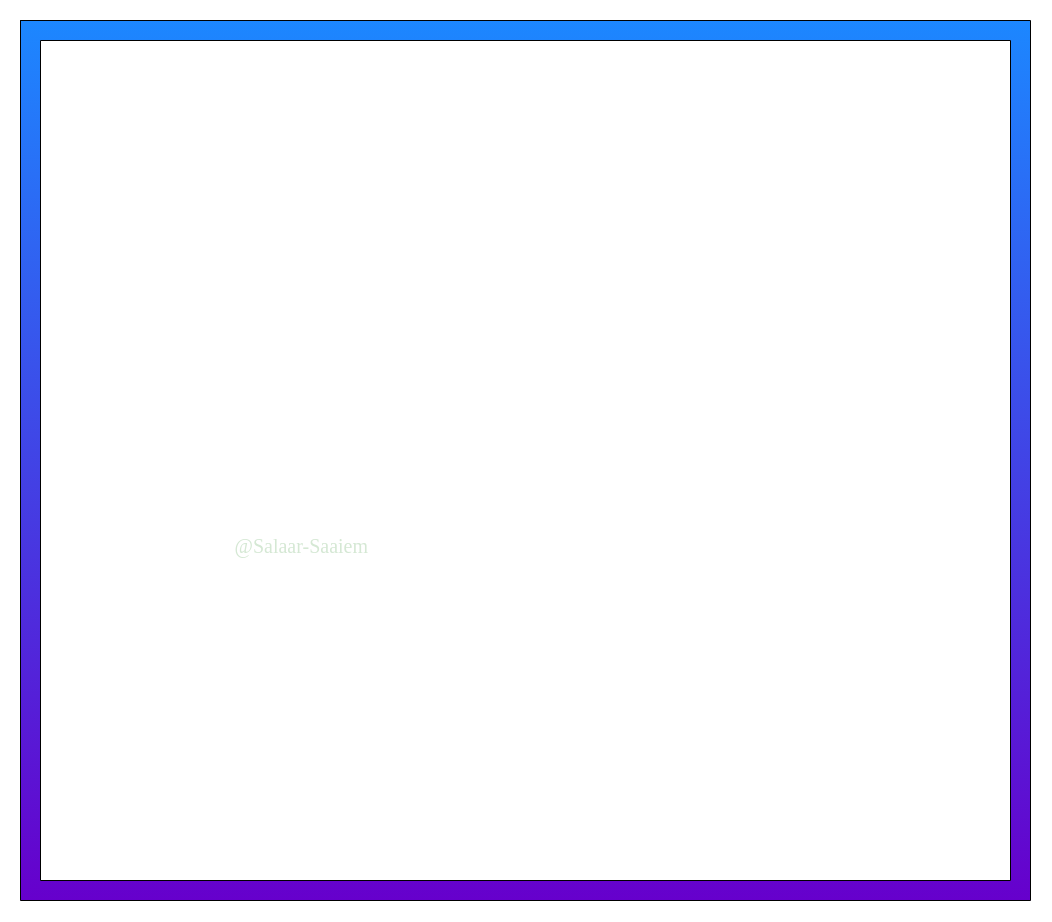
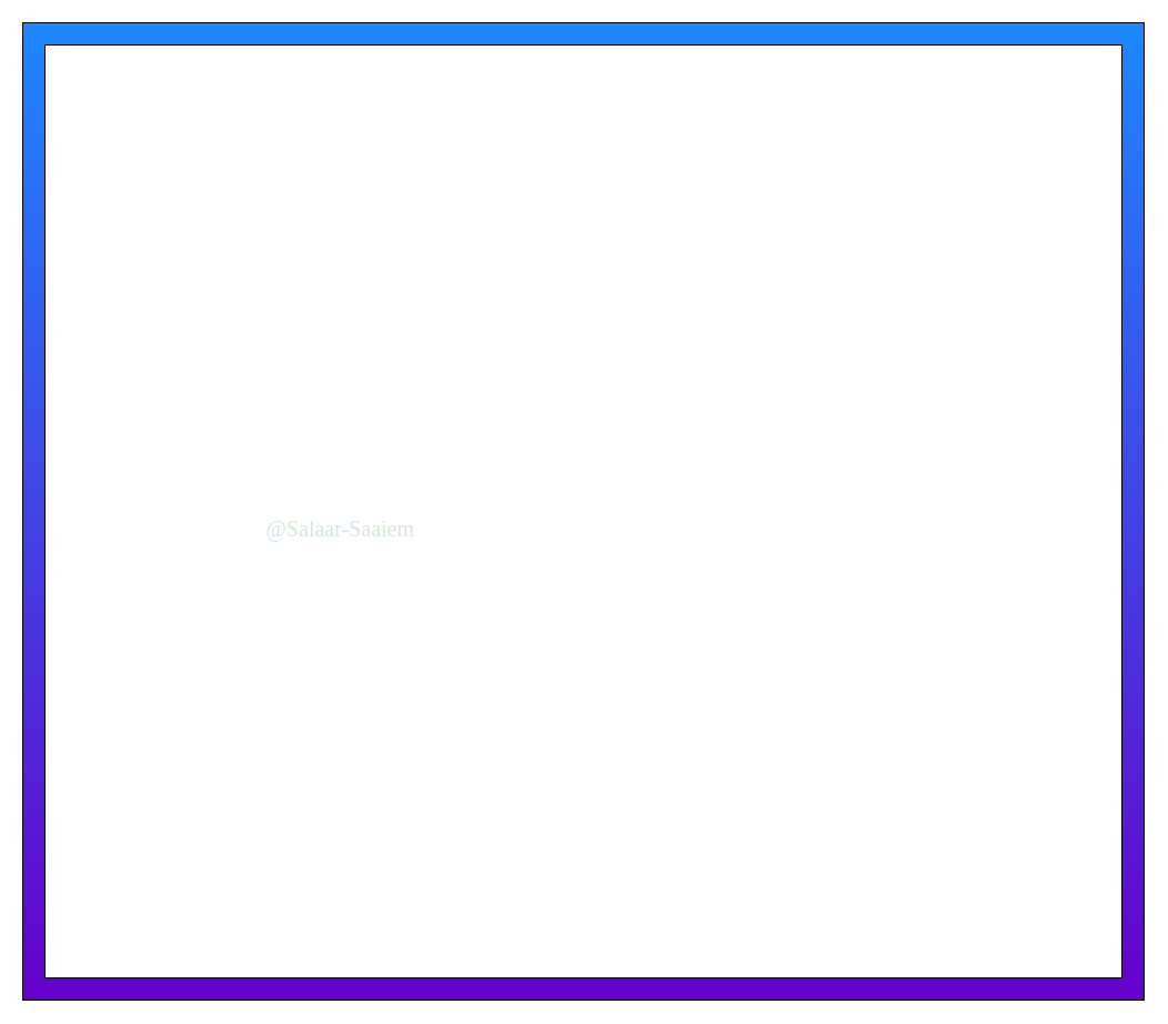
- <mxCell id="6" value="&lt;font face=&quot;Verdana&quot; style=&quot;font-size: 20px; color: rgb(213, 232, 212);&quot;&gt;@Salaar-Saaiem&lt;/font&gt;" style="text;html=1;align=right;verticalAlign=middle;whiteSpace=wrap;rounded=0;" vertex="1" parent="3"><mxGeometry x="130" y="460" width="240" height="170" as="geometry" /></mxCell>
+ <mxCell id="6" value="&lt;font face=&quot;Verdana&quot; style=&quot;font-size: 20px; color: rgb(213, 232, 212);&quot;&gt;@Salaar-Saaiem&lt;/font&gt;" style="text;html=1;align=right;verticalAlign=middle;whiteSpace=wrap;rounded=0;" vertex="1" parent="3"><mxGeometry x="135" y="390" width="240" height="170" as="geometry" /></mxCell>
